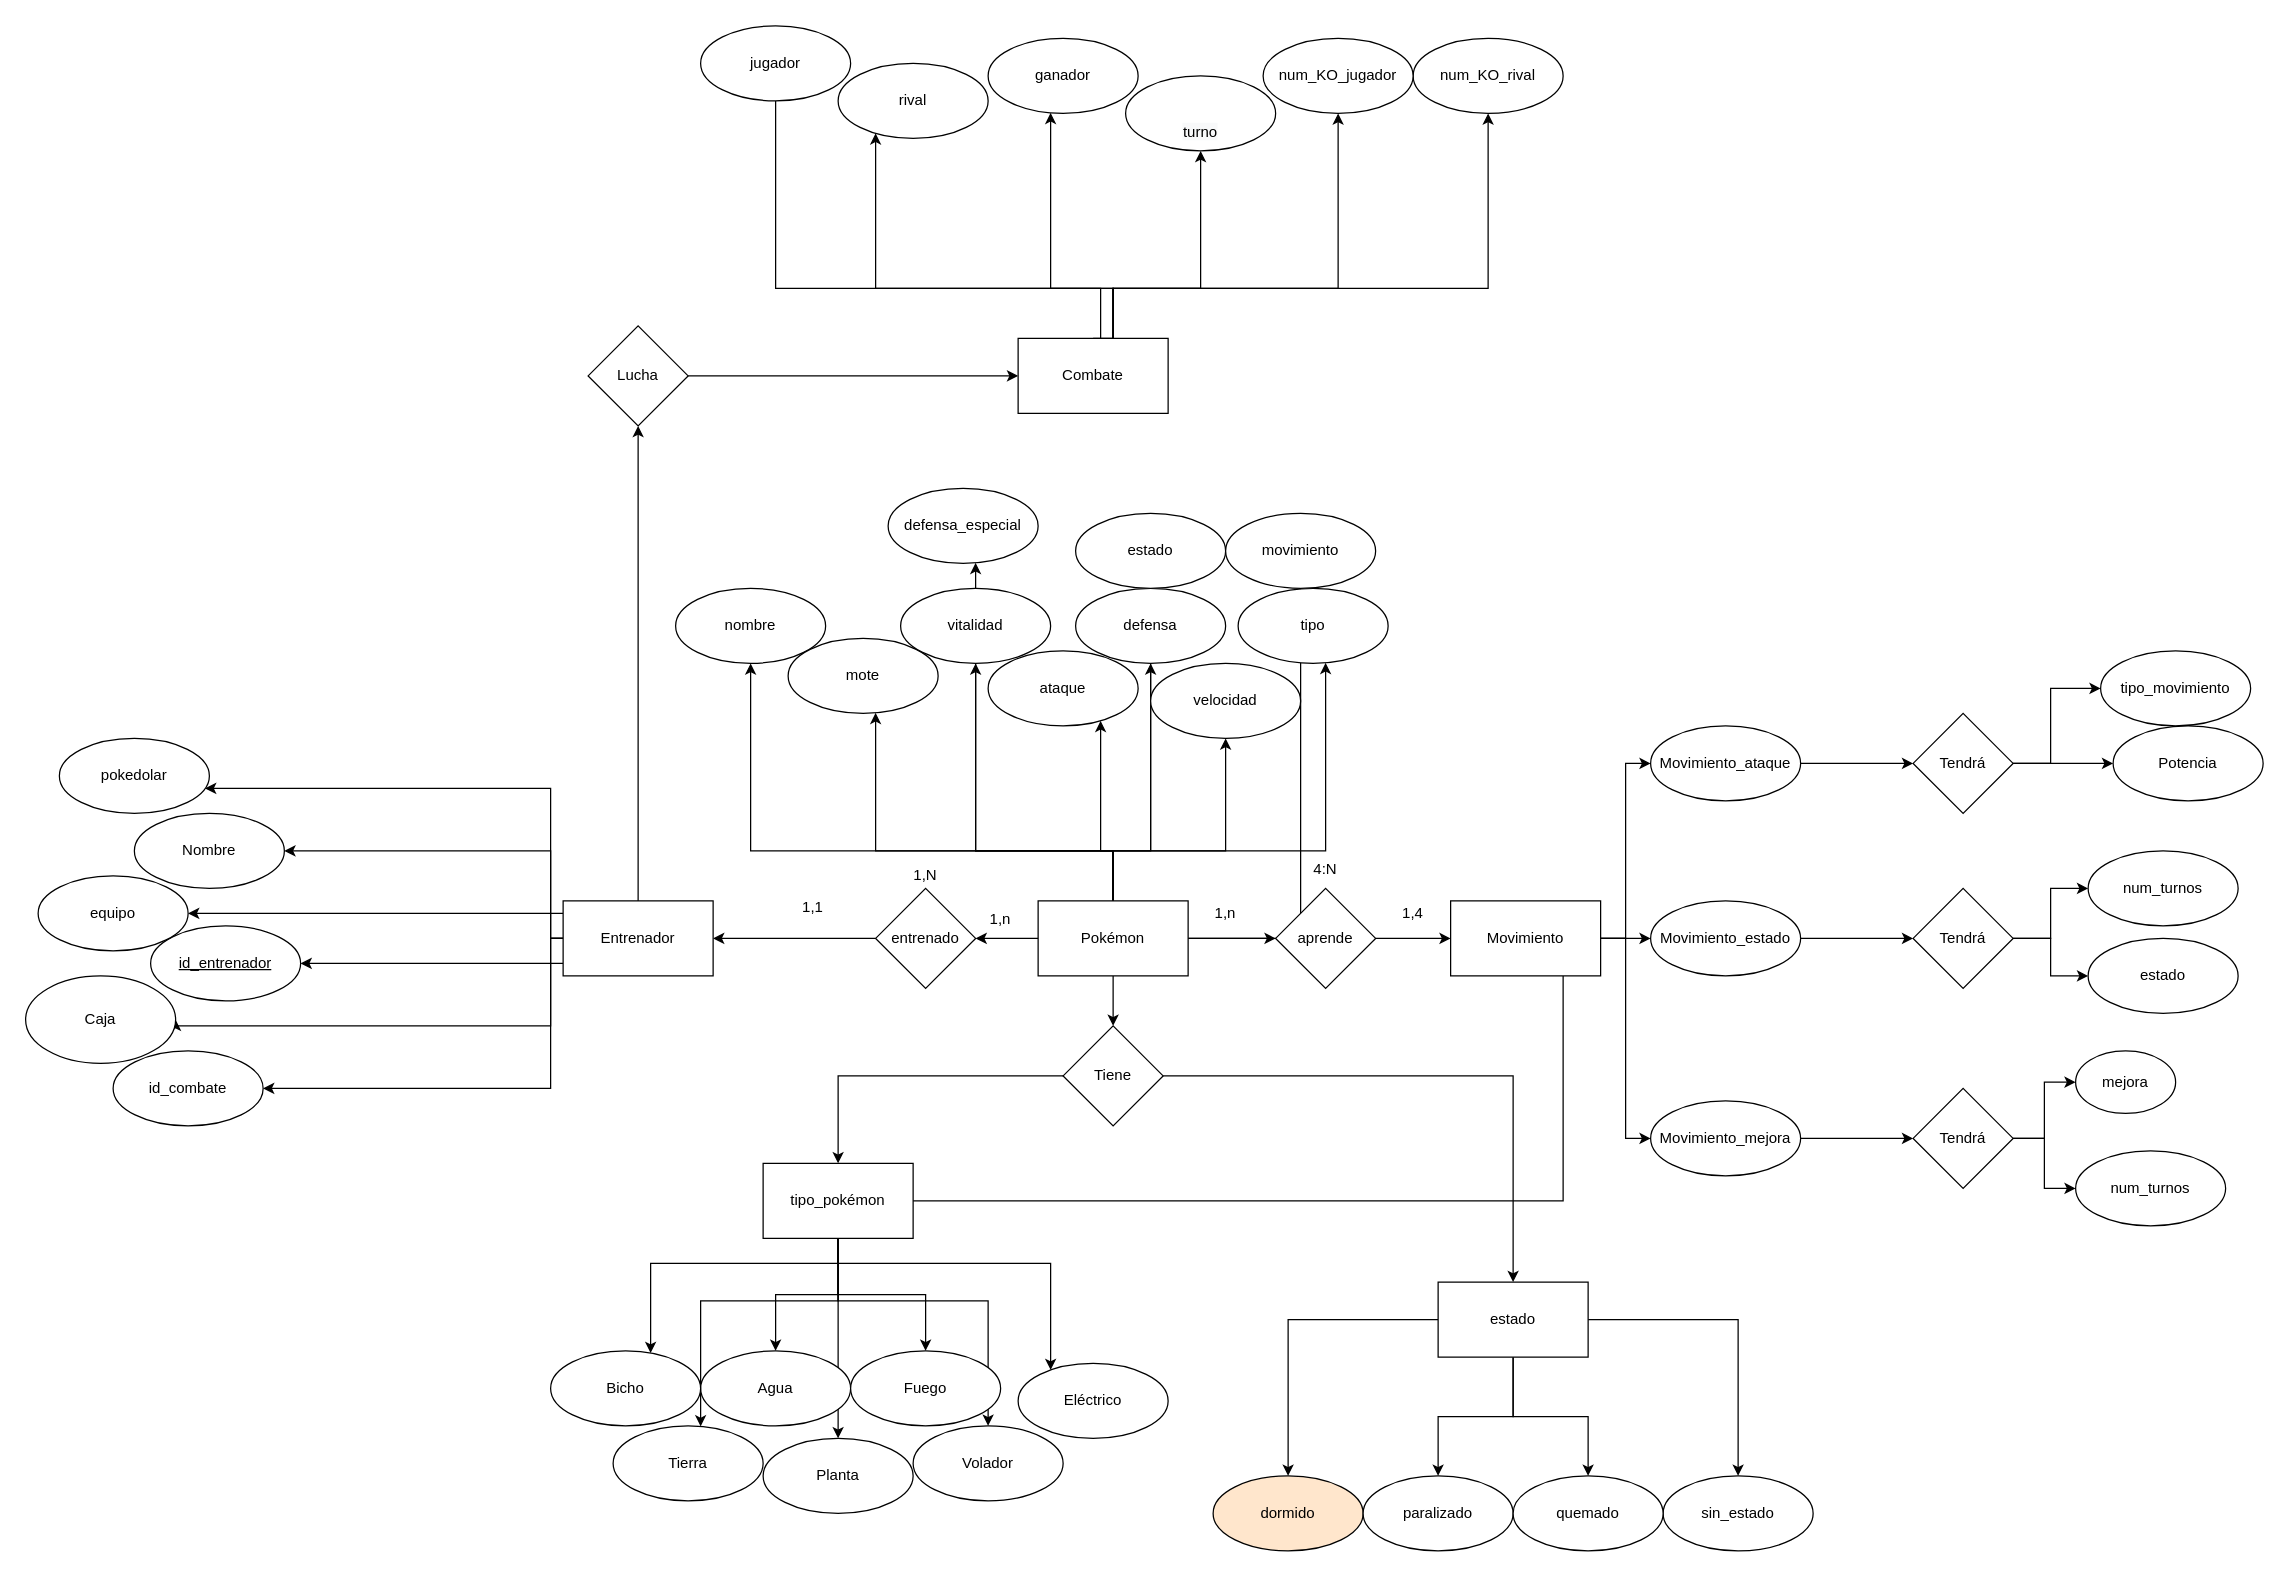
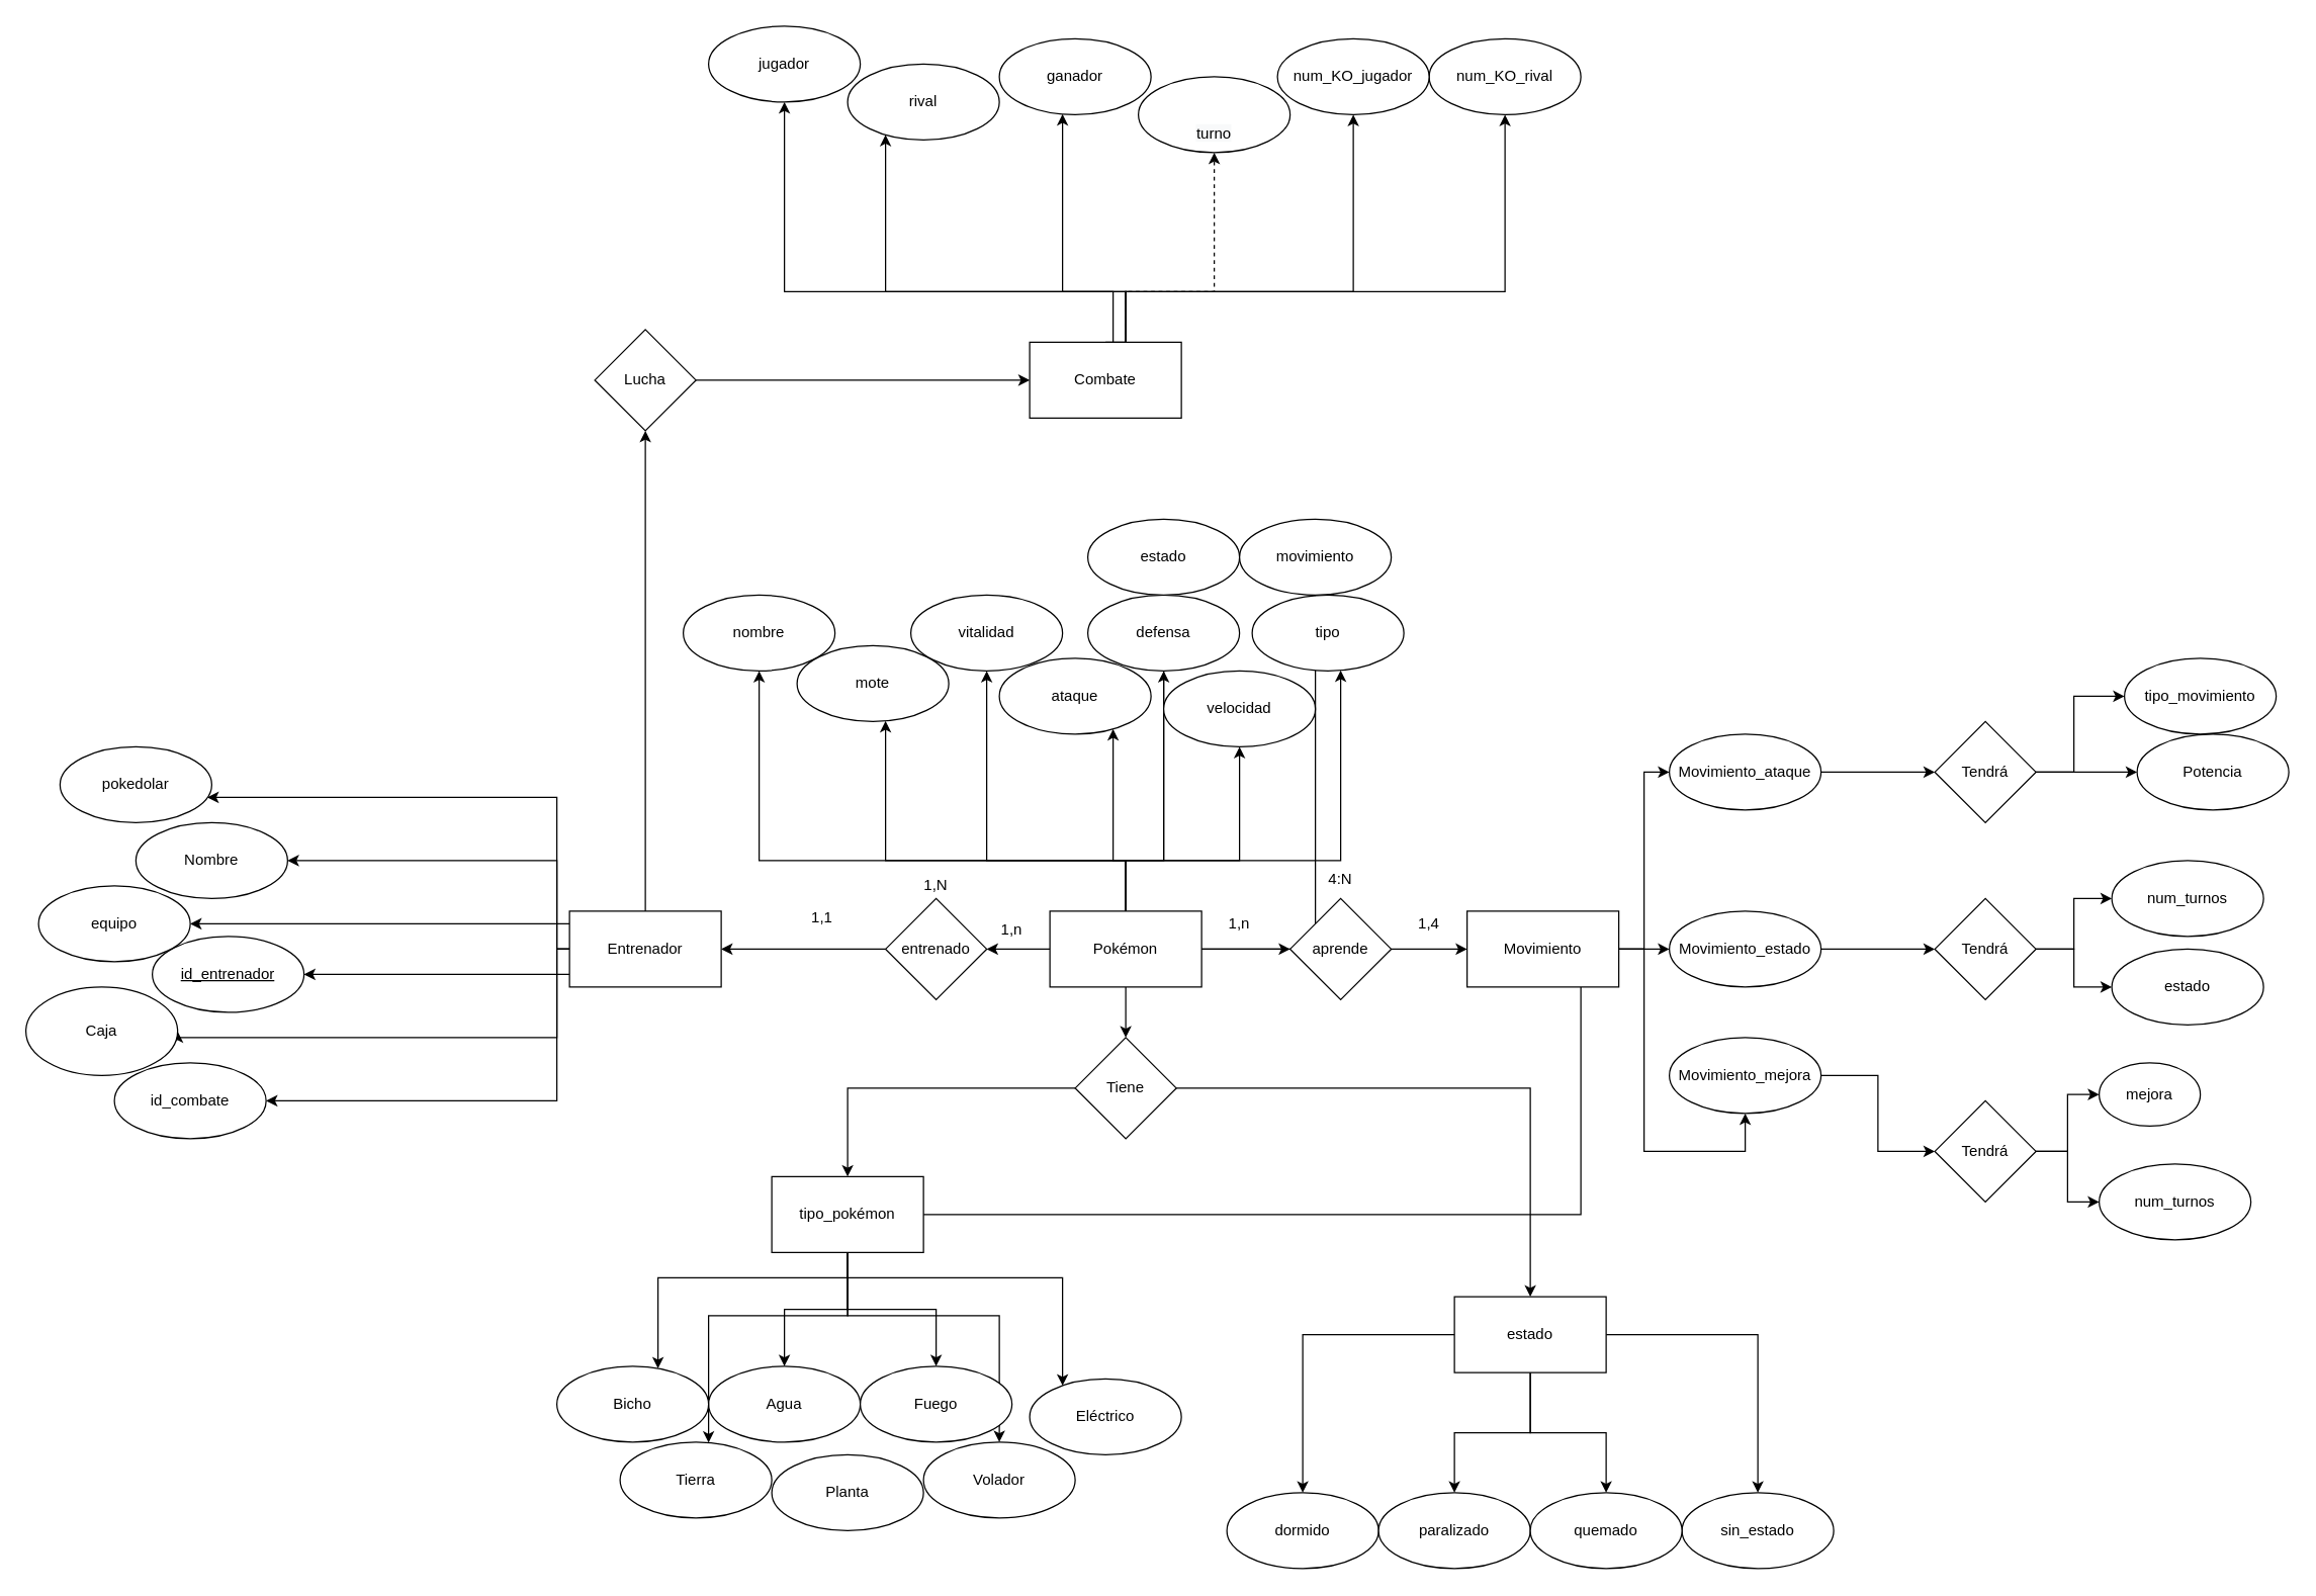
- <mxCell id="39" value="" style="edgeStyle=orthogonalEdgeStyle;rounded=0;orthogonalLoop=1;jettySize=auto;html=1;exitX=0.5;exitY=0;exitDx=0;exitDy=0;endArrow=none;" edge="1" parent="1" source="45" target="102"><mxGeometry relative="1" as="geometry"><mxPoint x="890" y="450" as="sourcePoint" /><Array as="points"><mxPoint x="890" y="270" /><mxPoint x="890" y="230" /><mxPoint x="620" y="230" /></Array></mxGeometry></mxCell>
+ <mxCell id="39" value="" style="edgeStyle=orthogonalEdgeStyle;rounded=0;orthogonalLoop=1;jettySize=auto;html=1;exitX=0.5;exitY=0;exitDx=0;exitDy=0;" edge="1" parent="1" source="45" target="102"><mxGeometry relative="1" as="geometry"><mxPoint x="890" y="450" as="sourcePoint" /><Array as="points"><mxPoint x="890" y="270" /><mxPoint x="890" y="230" /><mxPoint x="620" y="230" /></Array></mxGeometry></mxCell>
- <mxCell id="41" value="" style="edgeStyle=orthogonalEdgeStyle;rounded=0;orthogonalLoop=1;jettySize=auto;html=1;" edge="1" parent="1" source="45" target="104"><mxGeometry relative="1" as="geometry"><Array as="points"><mxPoint x="890" y="230" /><mxPoint x="960" y="230" /></Array></mxGeometry></mxCell>
+ <mxCell id="41" value="" style="edgeStyle=orthogonalEdgeStyle;rounded=0;orthogonalLoop=1;jettySize=auto;html=1;dashed=1;" edge="1" parent="1" source="45" target="104"><mxGeometry relative="1" as="geometry"><Array as="points"><mxPoint x="890" y="230" /><mxPoint x="960" y="230" /></Array></mxGeometry></mxCell>
- <mxCell id="115" value="defensa_especial" style="ellipse;whiteSpace=wrap;html=1;rounded=0;" vertex="1" parent="1"><mxGeometry x="710" y="390" width="120" height="60" as="geometry" /></mxCell>
- <mxCell id="10" value="" style="edgeStyle=orthogonalEdgeStyle;rounded=0;orthogonalLoop=1;jettySize=auto;html=1;" edge="1" parent="1" source="13" target="115"><mxGeometry relative="1" as="geometry"><Array as="points"><mxPoint x="890" y="680" /><mxPoint x="780" y="680" /></Array></mxGeometry></mxCell>
- <mxCell id="51" value="Movimiento_mejora" style="ellipse;whiteSpace=wrap;html=1;rounded=0;" parent="1" vertex="1"><mxGeometry x="1320" y="880" width="120" height="60" as="geometry" /></mxCell>
+ <mxCell id="51" value="Movimiento_mejora" style="ellipse;whiteSpace=wrap;html=1;rounded=0;" parent="1" vertex="1"><mxGeometry x="1320" y="820" width="120" height="60" as="geometry" /></mxCell>
- <mxCell id="57" value="" style="edgeStyle=orthogonalEdgeStyle;rounded=0;orthogonalLoop=1;jettySize=auto;html=1;" parent="1" source="61" target="65" edge="1"><mxGeometry relative="1" as="geometry"><Array as="points"><mxPoint x="670" y="1060" /><mxPoint x="670" y="1060" /></Array></mxGeometry></mxCell>
- <mxCell id="88" value="dormido" style="ellipse;whiteSpace=wrap;html=1;rounded=0;fillColor=#ffe6cc;" vertex="1" parent="1"><mxGeometry x="970" y="1180" width="120" height="60" as="geometry" /></mxCell>
+ <mxCell id="88" value="dormido" style="ellipse;whiteSpace=wrap;html=1;rounded=0;" vertex="1" parent="1"><mxGeometry x="970" y="1180" width="120" height="60" as="geometry" /></mxCell>
